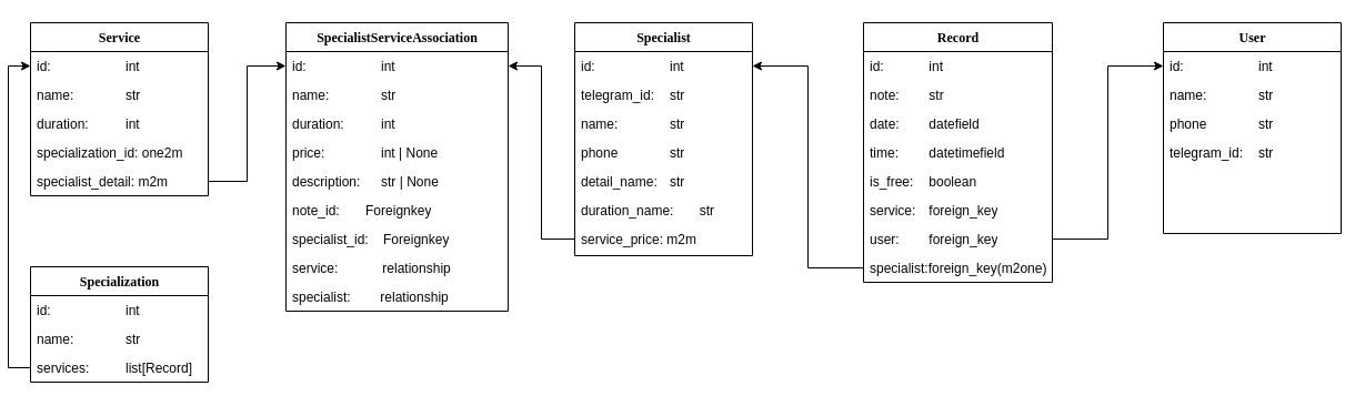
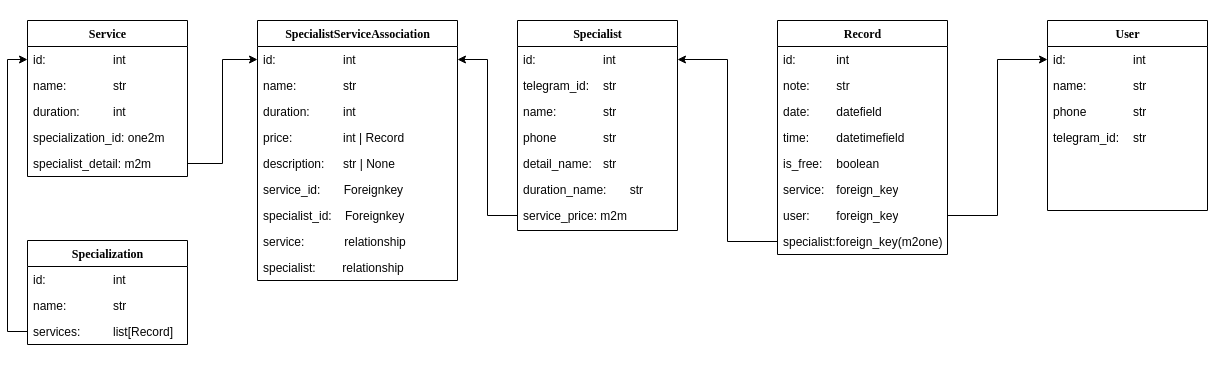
- <mxCell id="40" value="price:&lt;span style=&quot;white-space: pre;&quot;&gt;&#09;&lt;span style=&quot;white-space: pre;&quot;&gt;&#09;&lt;/span&gt;&lt;/span&gt;int | None" style="text;html=1;strokeColor=none;fillColor=none;align=left;verticalAlign=top;spacingLeft=4;spacingRight=4;whiteSpace=wrap;overflow=hidden;rotatable=0;points=[[0,0.5],[1,0.5]];portConstraint=eastwest;fontColor=#050505;" parent="36" vertex="1"><mxGeometry y="104" width="200" height="26" as="geometry" /></mxCell>
+ <mxCell id="40" value="price:&lt;span style=&quot;white-space: pre;&quot;&gt;&#09;&lt;span style=&quot;white-space: pre;&quot;&gt;&#09;&lt;/span&gt;&lt;/span&gt;int | Record" style="text;html=1;strokeColor=none;fillColor=none;align=left;verticalAlign=top;spacingLeft=4;spacingRight=4;whiteSpace=wrap;overflow=hidden;rotatable=0;points=[[0,0.5],[1,0.5]];portConstraint=eastwest;fontColor=#050505;" parent="36" vertex="1"><mxGeometry y="104" width="200" height="26" as="geometry" /></mxCell>
- <mxCell id="42" value="note_id:&amp;nbsp; &amp;nbsp; &amp;nbsp; &amp;nbsp;Foreignkey" style="text;html=1;strokeColor=none;fillColor=none;align=left;verticalAlign=top;spacingLeft=4;spacingRight=4;whiteSpace=wrap;overflow=hidden;rotatable=0;points=[[0,0.5],[1,0.5]];portConstraint=eastwest;fontColor=#050505;" parent="36" vertex="1"><mxGeometry y="156" width="200" height="26" as="geometry" /></mxCell>
+ <mxCell id="42" value="service_id:&amp;nbsp; &amp;nbsp; &amp;nbsp; &amp;nbsp;Foreignkey" style="text;html=1;strokeColor=none;fillColor=none;align=left;verticalAlign=top;spacingLeft=4;spacingRight=4;whiteSpace=wrap;overflow=hidden;rotatable=0;points=[[0,0.5],[1,0.5]];portConstraint=eastwest;fontColor=#050505;" parent="36" vertex="1"><mxGeometry y="156" width="200" height="26" as="geometry" /></mxCell>
